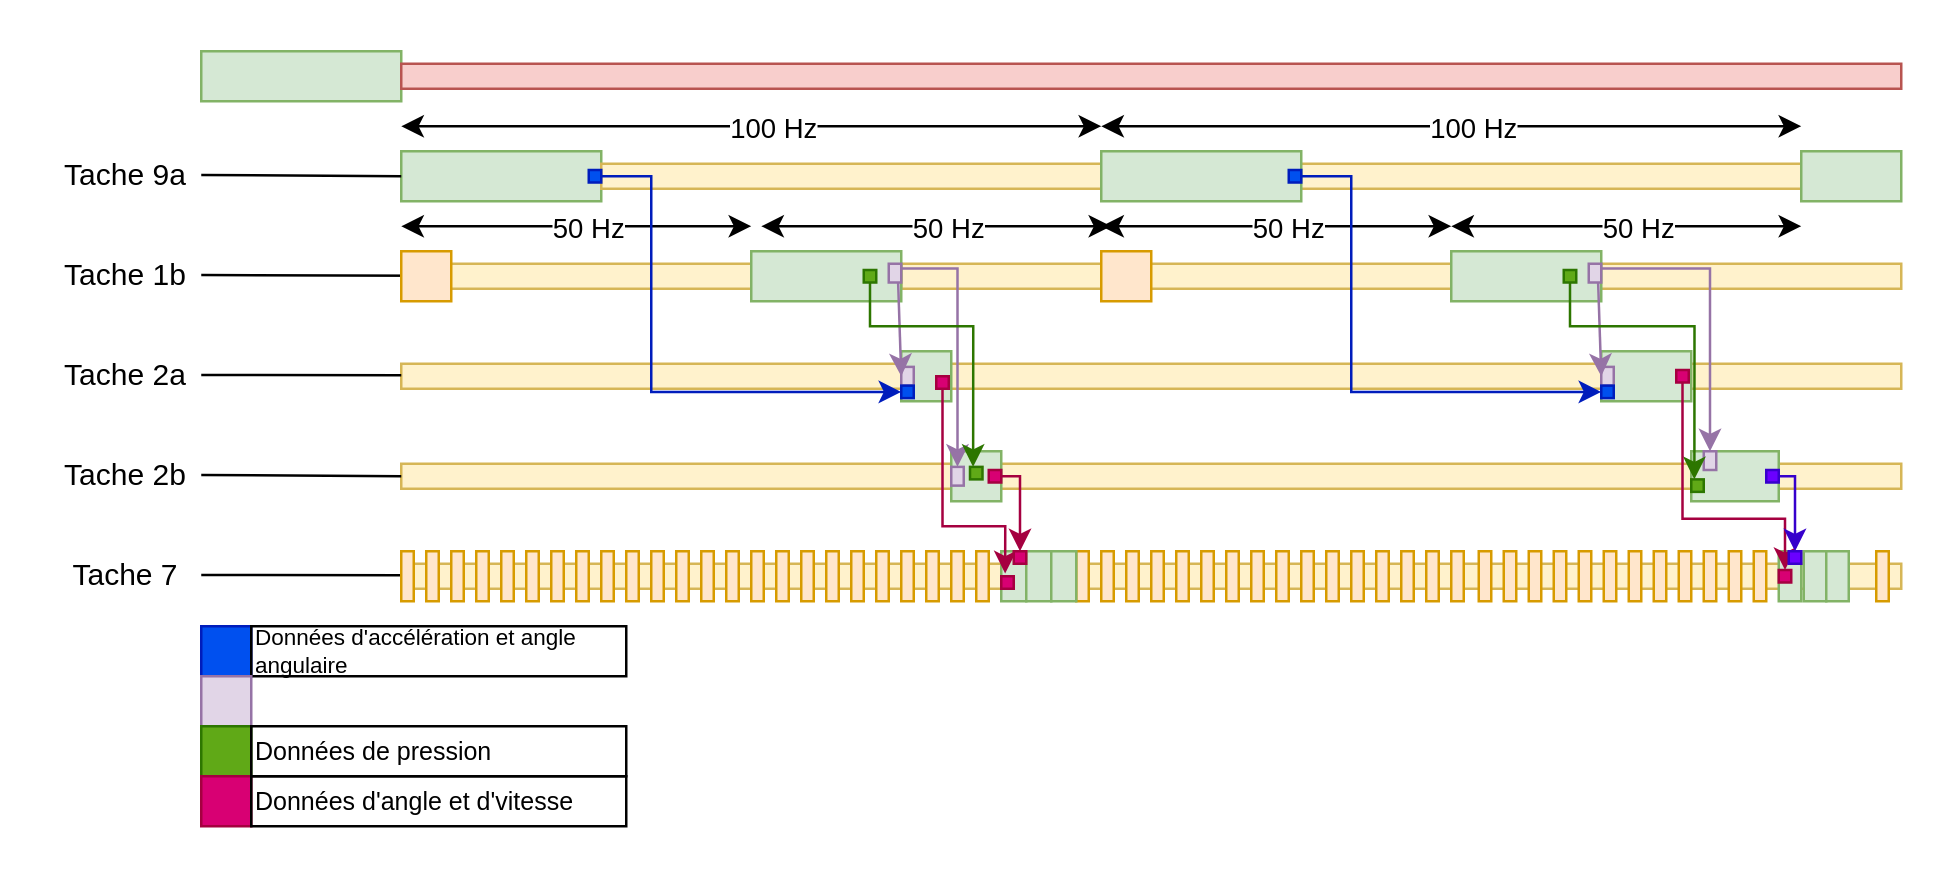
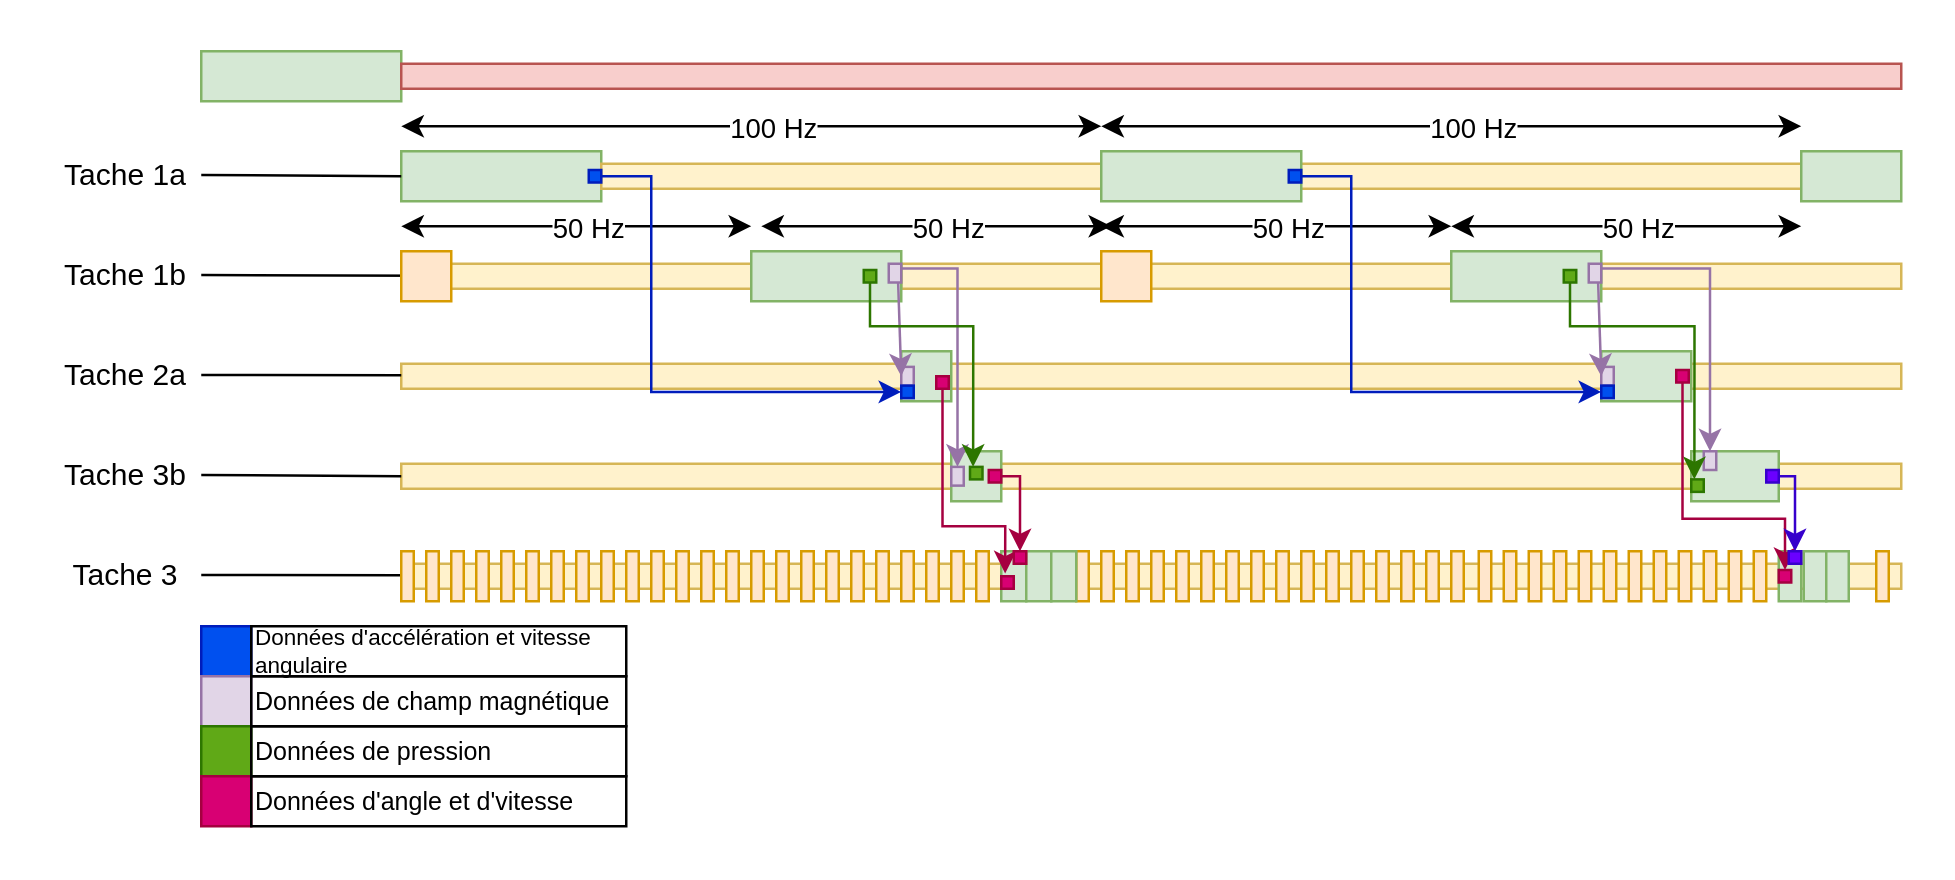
- <mxCell id="9" value="Tache 9a" style="text;html=1;strokeColor=none;fillColor=none;align=center;verticalAlign=middle;whiteSpace=wrap;rounded=0;" vertex="1" parent="1"><mxGeometry x="20" y="60" width="60" height="20" as="geometry" /></mxCell>
+ <mxCell id="9" value="Tache 1a" style="text;html=1;strokeColor=none;fillColor=none;align=center;verticalAlign=middle;whiteSpace=wrap;rounded=0;" vertex="1" parent="1"><mxGeometry x="20" y="60" width="60" height="20" as="geometry" /></mxCell>
- <mxCell id="12" value="Tache 2b" style="text;html=1;strokeColor=none;fillColor=none;align=center;verticalAlign=middle;whiteSpace=wrap;rounded=0;" vertex="1" parent="1"><mxGeometry x="20" y="180" width="60" height="20" as="geometry" /></mxCell>
+ <mxCell id="12" value="Tache 3b" style="text;html=1;strokeColor=none;fillColor=none;align=center;verticalAlign=middle;whiteSpace=wrap;rounded=0;" vertex="1" parent="1"><mxGeometry x="20" y="180" width="60" height="20" as="geometry" /></mxCell>
- <mxCell id="8" value="Tache 7" style="text;html=1;strokeColor=none;fillColor=none;align=center;verticalAlign=middle;whiteSpace=wrap;rounded=0;" vertex="1" parent="1"><mxGeometry x="20" y="220" width="60" height="20" as="geometry" /></mxCell>
+ <mxCell id="8" value="Tache 3" style="text;html=1;strokeColor=none;fillColor=none;align=center;verticalAlign=middle;whiteSpace=wrap;rounded=0;" vertex="1" parent="1"><mxGeometry x="20" y="220" width="60" height="20" as="geometry" /></mxCell>
- <mxCell id="142" value="Données d'accélération et angle angulaire" style="text;html=1;fillColor=none;align=left;verticalAlign=middle;whiteSpace=wrap;rounded=0;strokeColor=#000000;fontSize=9;" vertex="1" parent="1"><mxGeometry x="100" y="250" width="150" height="20" as="geometry" /></mxCell>
+ <mxCell id="142" value="Données d'accélération et vitesse angulaire" style="text;html=1;fillColor=none;align=left;verticalAlign=middle;whiteSpace=wrap;rounded=0;strokeColor=#000000;fontSize=9;" vertex="1" parent="1"><mxGeometry x="100" y="250" width="150" height="20" as="geometry" /></mxCell>
+ <mxCell id="144" value="Données de champ magnétique" style="text;html=1;fillColor=none;align=left;verticalAlign=middle;whiteSpace=wrap;rounded=0;strokeColor=#000000;fontSize=10;" vertex="1" parent="1"><mxGeometry x="100" y="270" width="150" height="20" as="geometry" /></mxCell>
